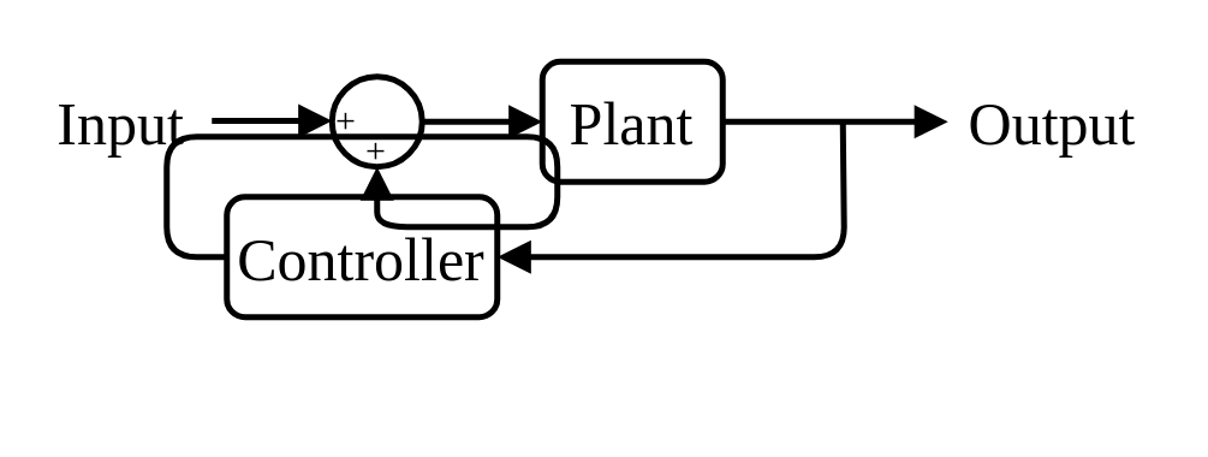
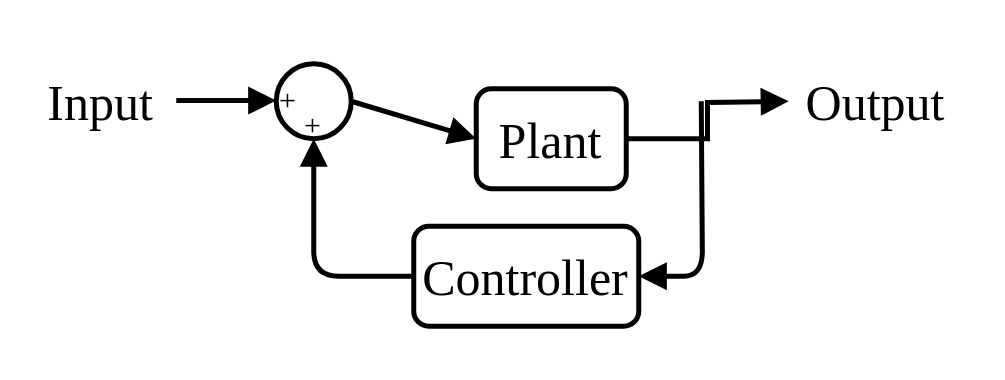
- <mxCell id="3" value="&lt;p&gt;&lt;font face=&quot;Sans Serif&quot; style=&quot;font-size: 20px&quot;&gt;Plant&lt;/font&gt;&lt;/p&gt;" style="rounded=1;whiteSpace=wrap;html=1;fillColor=none;strokeWidth=2;" parent="1" vertex="1"><mxGeometry x="180" y="20" width="60" height="40" as="geometry" /></mxCell>
+ <mxCell id="3" value="&lt;p&gt;&lt;font face=&quot;Sans Serif&quot; style=&quot;font-size: 20px&quot;&gt;Plant&lt;/font&gt;&lt;/p&gt;" style="rounded=1;whiteSpace=wrap;html=1;fillColor=none;strokeWidth=2;" parent="1" vertex="1"><mxGeometry x="190" y="35" width="60" height="40" as="geometry" /></mxCell>
- <mxCell id="10" value="&lt;p&gt;&lt;font face=&quot;Sans Serif&quot; style=&quot;font-size: 20px&quot;&gt;Controller&lt;/font&gt;&lt;/p&gt;" style="rounded=1;whiteSpace=wrap;html=1;fillColor=none;strokeWidth=2;" parent="1" vertex="1"><mxGeometry x="75" y="65" width="90" height="40" as="geometry" /></mxCell>
+ <mxCell id="10" value="&lt;p&gt;&lt;font face=&quot;Sans Serif&quot; style=&quot;font-size: 20px&quot;&gt;Controller&lt;/font&gt;&lt;/p&gt;" style="rounded=1;whiteSpace=wrap;html=1;fillColor=none;strokeWidth=2;" parent="1" vertex="1"><mxGeometry x="165" y="90" width="90" height="40" as="geometry" /></mxCell>
